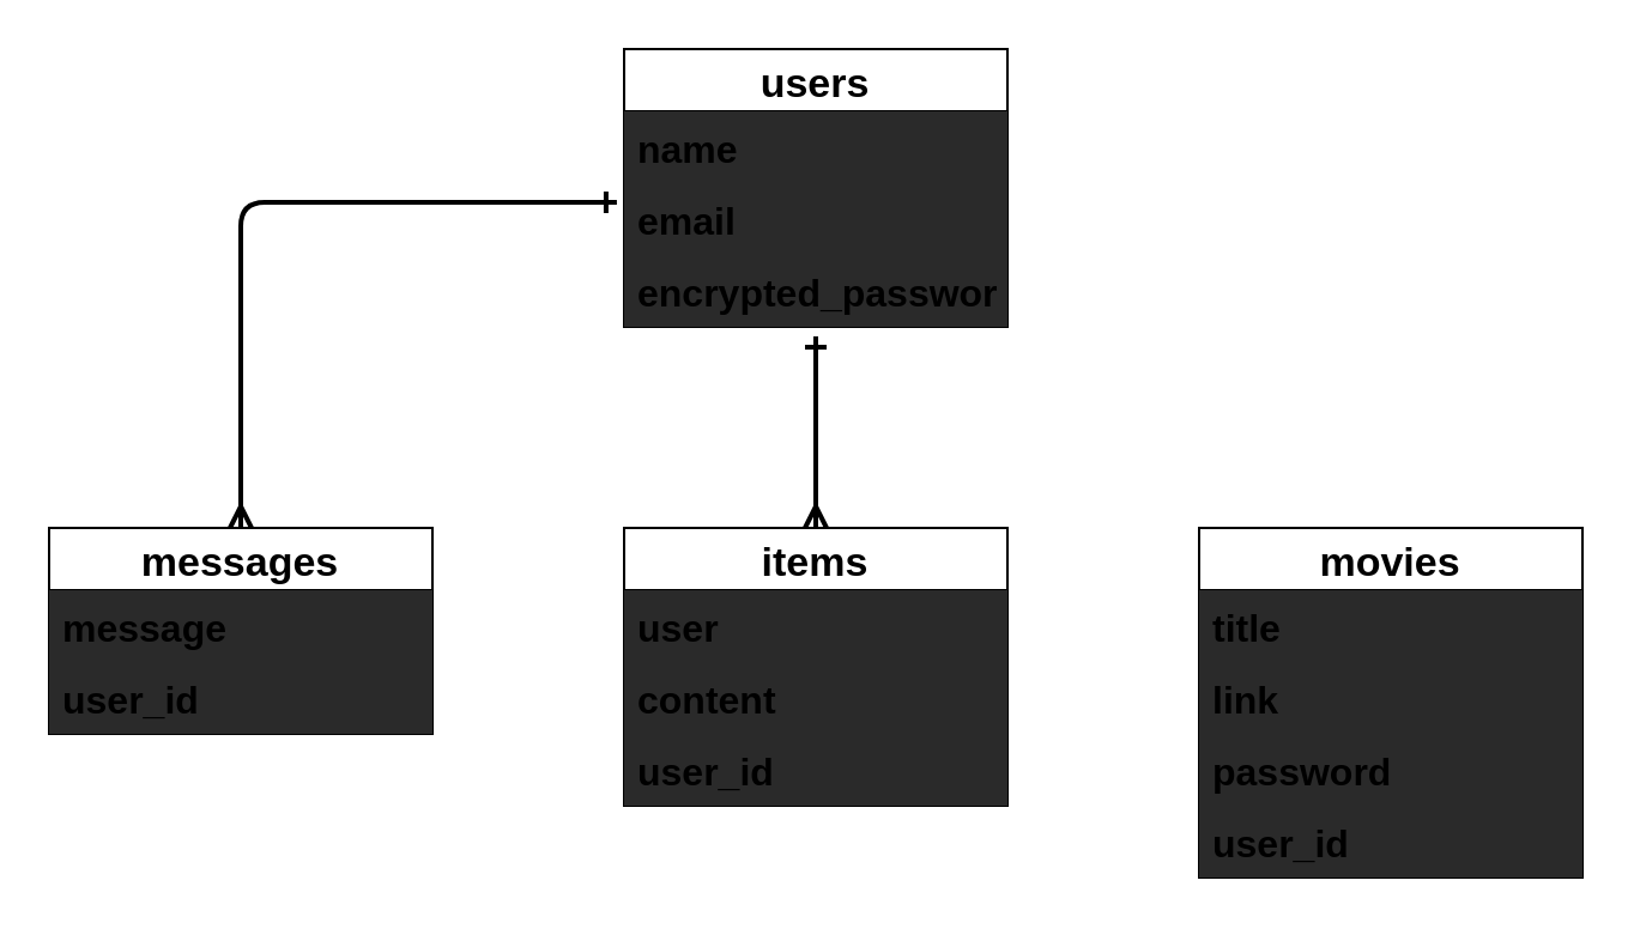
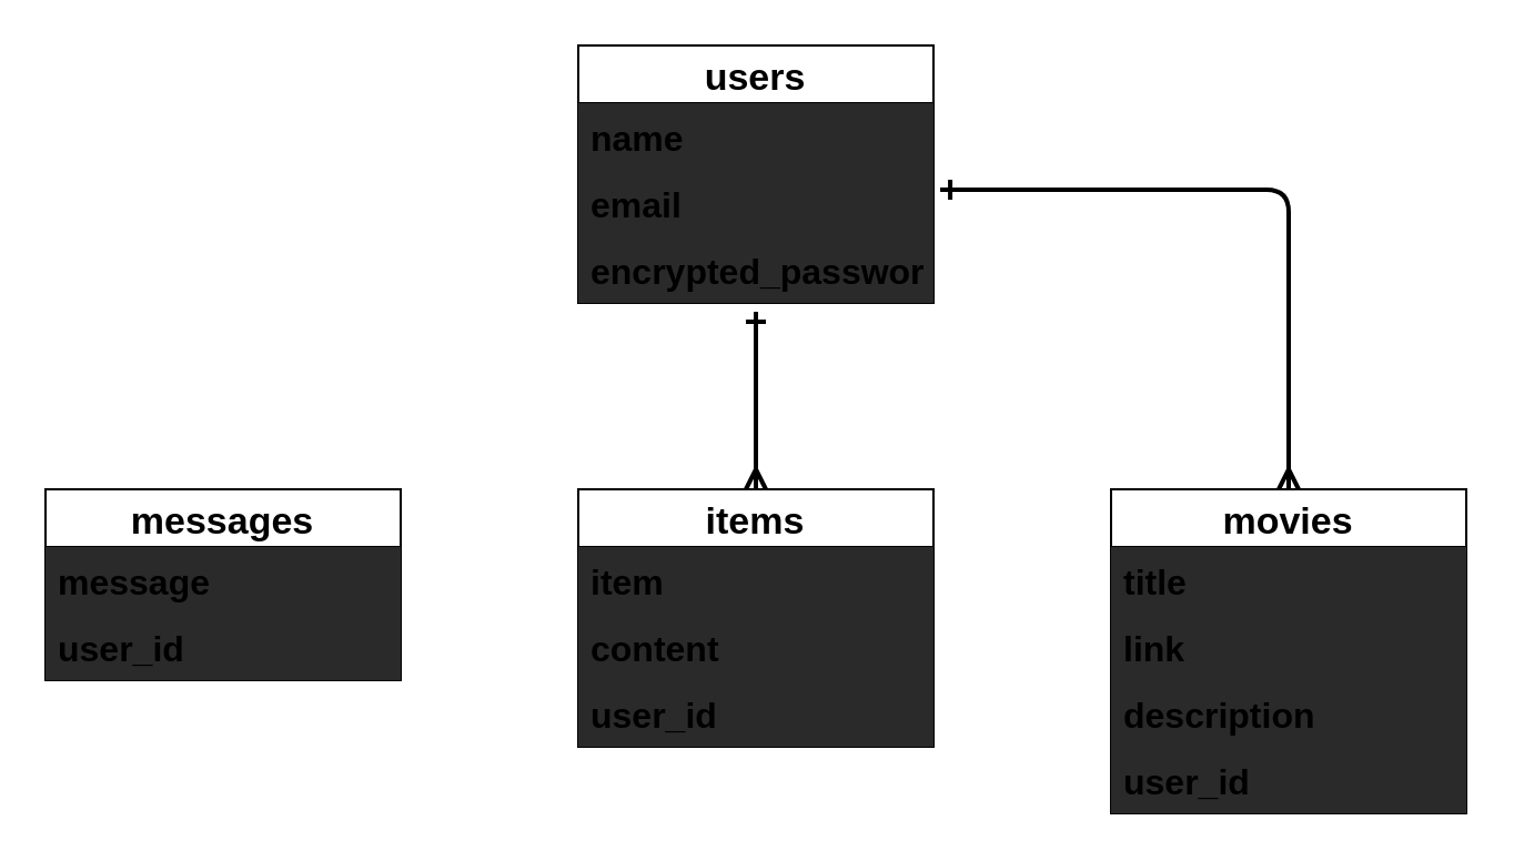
- <mxCell id="18" value="" style="fontSize=12;html=1;endArrow=ERmany;entryX=0.5;entryY=0;entryDx=0;entryDy=0;exitX=-0.019;exitY=0.267;exitDx=0;exitDy=0;exitPerimeter=0;edgeStyle=orthogonalEdgeStyle;startArrow=ERone;startFill=0;endFill=0;strokeWidth=2;" edge="1" parent="1" source="4" target="6"><mxGeometry width="100" height="100" relative="1" as="geometry"><mxPoint x="250" y="50" as="sourcePoint" /><mxPoint x="380" y="160" as="targetPoint" /></mxGeometry></mxCell>
+ <mxCell id="20" value="" style="fontSize=12;html=1;endArrow=ERmany;exitX=1.019;exitY=0.3;exitDx=0;exitDy=0;exitPerimeter=0;entryX=0.5;entryY=0;entryDx=0;entryDy=0;edgeStyle=orthogonalEdgeStyle;startArrow=ERone;startFill=0;endFill=0;strokeWidth=2;" edge="1" parent="1" source="4" target="13"><mxGeometry width="100" height="100" relative="1" as="geometry"><mxPoint x="350" y="260" as="sourcePoint" /><mxPoint x="450" y="160" as="targetPoint" /></mxGeometry></mxCell>
- <mxCell id="10" value="user" style="text;strokeColor=none;spacingLeft=4;spacingRight=4;overflow=hidden;rotatable=0;points=[[0,0.5],[1,0.5]];portConstraint=eastwest;fontSize=16;fillColor=#2a2a2a;fontStyle=1" vertex="1" parent="9"><mxGeometry y="26" width="160" height="30" as="geometry" /></mxCell>
+ <mxCell id="10" value="item" style="text;strokeColor=none;spacingLeft=4;spacingRight=4;overflow=hidden;rotatable=0;points=[[0,0.5],[1,0.5]];portConstraint=eastwest;fontSize=16;fillColor=#2a2a2a;fontStyle=1" vertex="1" parent="9"><mxGeometry y="26" width="160" height="30" as="geometry" /></mxCell>
- <mxCell id="16" value="password" style="text;strokeColor=none;spacingLeft=4;spacingRight=4;overflow=hidden;rotatable=0;points=[[0,0.5],[1,0.5]];portConstraint=eastwest;fontSize=16;fillColor=#2a2a2a;fontStyle=1" vertex="1" parent="13"><mxGeometry y="86" width="160" height="30" as="geometry" /></mxCell>
+ <mxCell id="16" value="description" style="text;strokeColor=none;spacingLeft=4;spacingRight=4;overflow=hidden;rotatable=0;points=[[0,0.5],[1,0.5]];portConstraint=eastwest;fontSize=16;fillColor=#2a2a2a;fontStyle=1" vertex="1" parent="13"><mxGeometry y="86" width="160" height="30" as="geometry" /></mxCell>
